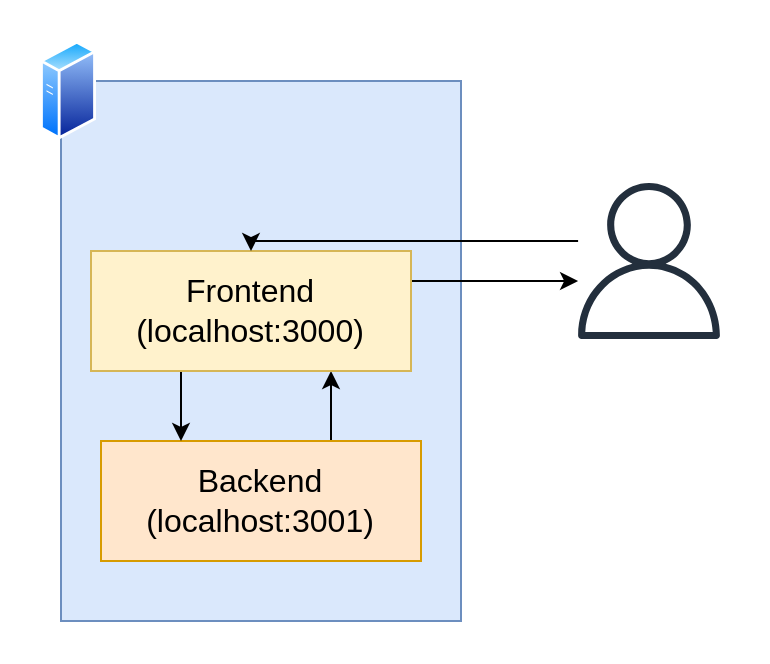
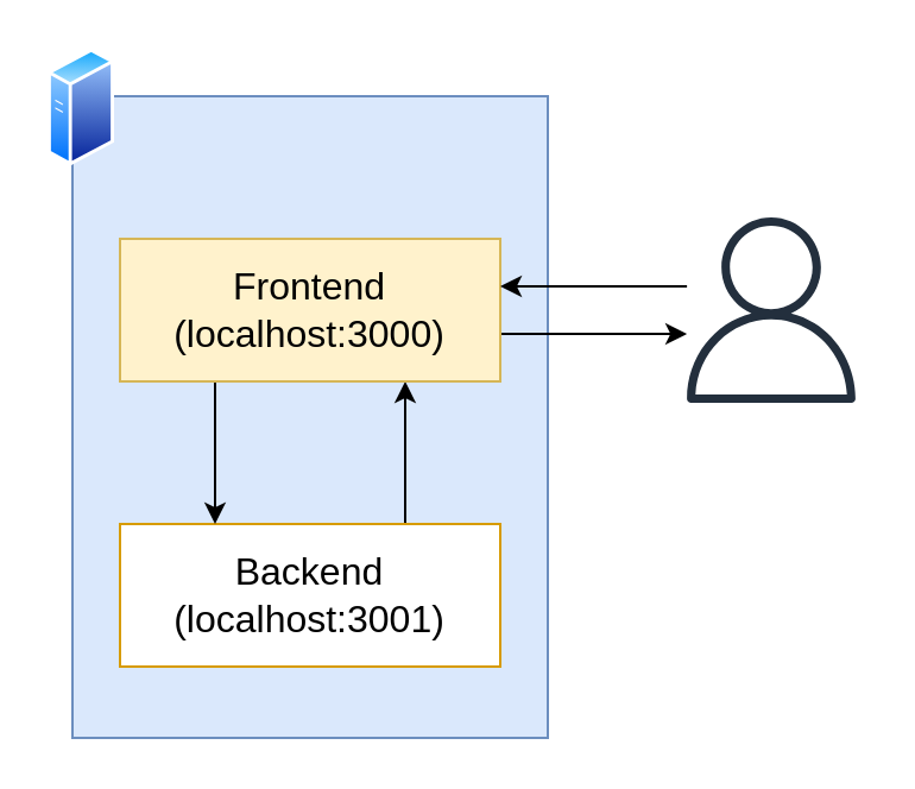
- <mxCell id="8" value="Frontend&lt;br&gt;(localhost:3000)" style="rounded=0;whiteSpace=wrap;html=1;fillColor=#fff2cc;strokeColor=#d6b656;fontSize=16;" vertex="1" parent="1"><mxGeometry x="45" y="125" width="160" height="60" as="geometry" /></mxCell>
+ <mxCell id="8" value="Frontend&lt;br&gt;(localhost:3000)" style="rounded=0;whiteSpace=wrap;html=1;fillColor=#fff2cc;strokeColor=#d6b656;fontSize=16;" vertex="1" parent="1"><mxGeometry x="50" y="100" width="160" height="60" as="geometry" /></mxCell>
- <mxCell id="5" value="Backend&lt;br&gt;(localhost:3001)" style="rounded=0;whiteSpace=wrap;html=1;fillColor=#ffe6cc;strokeColor=#d79b00;fontSize=16;" vertex="1" parent="1"><mxGeometry x="50" y="220" width="160" height="60" as="geometry" /></mxCell>
+ <mxCell id="5" value="Backend&lt;br&gt;(localhost:3001)" style="rounded=0;whiteSpace=wrap;html=1;fillColor=#ffffff;strokeColor=#d79b00;fontSize=16;" vertex="1" parent="1"><mxGeometry x="50" y="220" width="160" height="60" as="geometry" /></mxCell>
